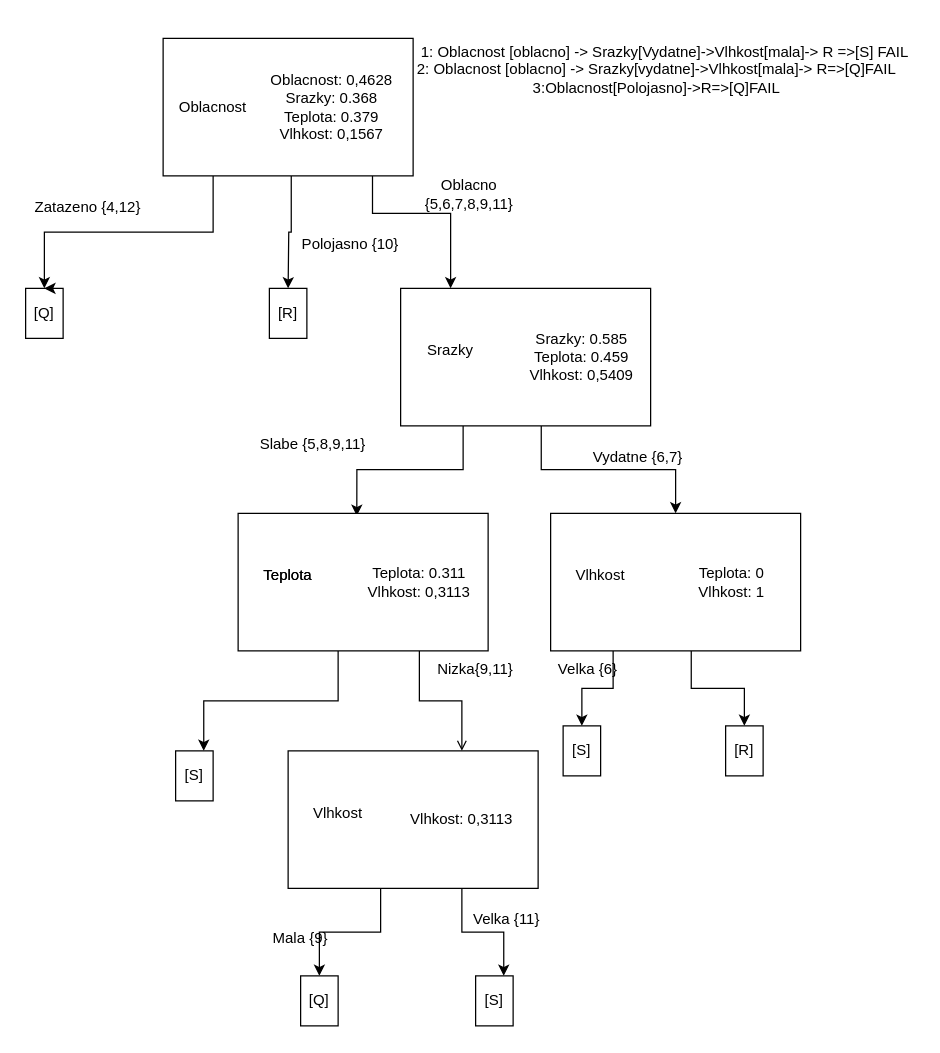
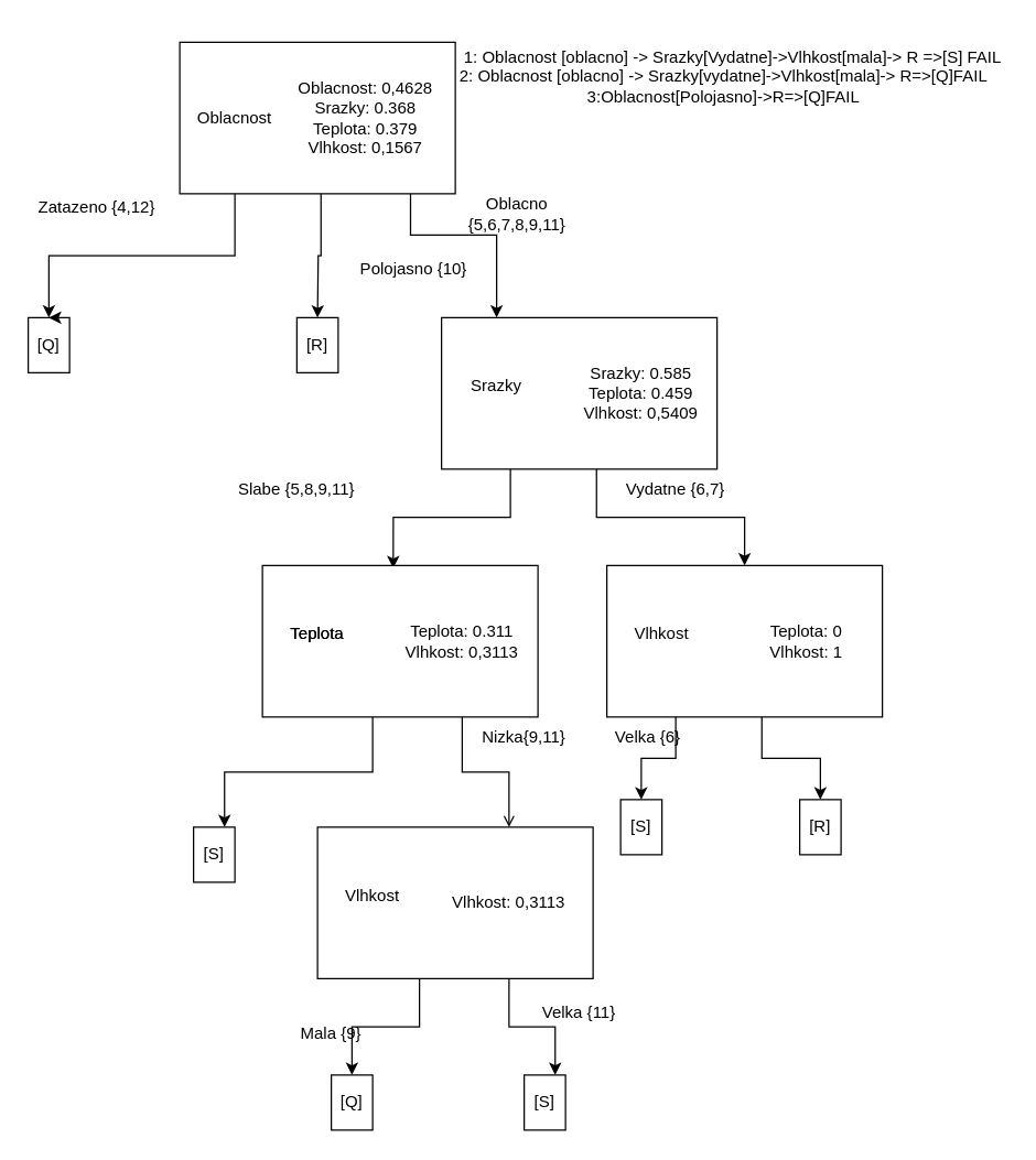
- <mxCell id="10" value="Zatazeno {4,12}" style="text;html=1;strokeColor=none;fillColor=none;align=center;verticalAlign=middle;whiteSpace=wrap;rounded=0;" vertex="1" parent="1"><mxGeometry x="20" y="150" width="100" height="30" as="geometry" /></mxCell>
+ <mxCell id="10" value="Zatazeno {4,12}" style="text;html=1;strokeColor=none;fillColor=none;align=center;verticalAlign=middle;whiteSpace=wrap;rounded=0;" vertex="1" parent="1"><mxGeometry x="20" y="135" width="100" height="30" as="geometry" /></mxCell>
- <mxCell id="11" value="Polojasno {10}" style="text;html=1;strokeColor=none;fillColor=none;align=center;verticalAlign=middle;whiteSpace=wrap;rounded=0;" vertex="1" parent="1"><mxGeometry x="230" y="180" width="100" height="30" as="geometry" /></mxCell>
+ <mxCell id="11" value="Polojasno {10}" style="text;html=1;strokeColor=none;fillColor=none;align=center;verticalAlign=middle;whiteSpace=wrap;rounded=0;" vertex="1" parent="1"><mxGeometry x="250" y="180" width="100" height="30" as="geometry" /></mxCell>
- <mxCell id="26" value="Slabe {5,8,9,11}" style="text;html=1;strokeColor=none;fillColor=none;align=center;verticalAlign=middle;whiteSpace=wrap;rounded=0;" vertex="1" parent="1"><mxGeometry x="200" y="340" width="100" height="30" as="geometry" /></mxCell>
+ <mxCell id="26" value="Slabe {5,8,9,11}" style="text;html=1;strokeColor=none;fillColor=none;align=center;verticalAlign=middle;whiteSpace=wrap;rounded=0;" vertex="1" parent="1"><mxGeometry x="165" y="340" width="100" height="30" as="geometry" /></mxCell>
- <mxCell id="32" value="Vydatne {6,7}" style="text;html=1;strokeColor=none;fillColor=none;align=center;verticalAlign=middle;whiteSpace=wrap;rounded=0;" vertex="1" parent="1"><mxGeometry x="460" y="350" width="100" height="30" as="geometry" /></mxCell>
+ <mxCell id="32" value="Vydatne {6,7}" style="text;html=1;strokeColor=none;fillColor=none;align=center;verticalAlign=middle;whiteSpace=wrap;rounded=0;" vertex="1" parent="1"><mxGeometry x="440" y="340" width="100" height="30" as="geometry" /></mxCell>
- <mxCell id="52" value="Velka {11}" style="text;html=1;strokeColor=none;fillColor=none;align=center;verticalAlign=middle;whiteSpace=wrap;rounded=0;" vertex="1" parent="1"><mxGeometry x="355" y="720" width="100" height="30" as="geometry" /></mxCell>
+ <mxCell id="52" value="Velka {11}" style="text;html=1;strokeColor=none;fillColor=none;align=center;verticalAlign=middle;whiteSpace=wrap;rounded=0;" vertex="1" parent="1"><mxGeometry x="370" y="720" width="100" height="30" as="geometry" /></mxCell>
